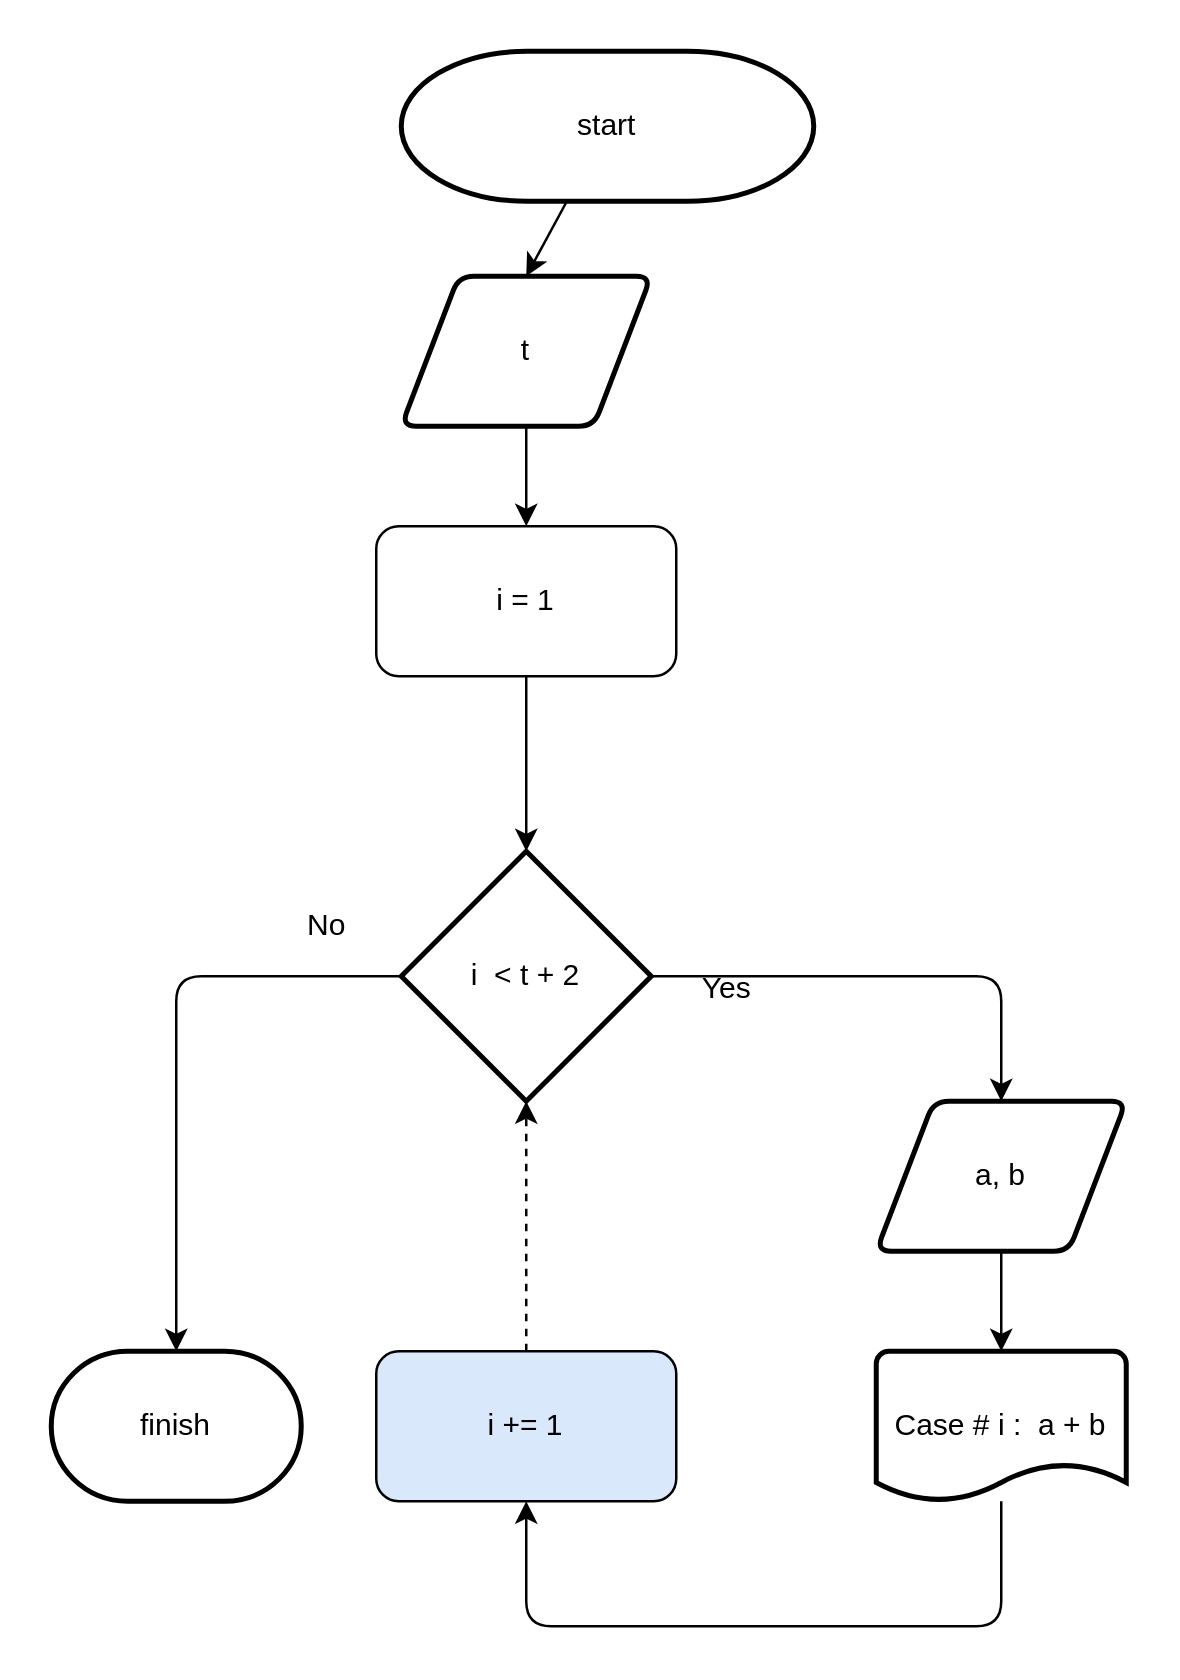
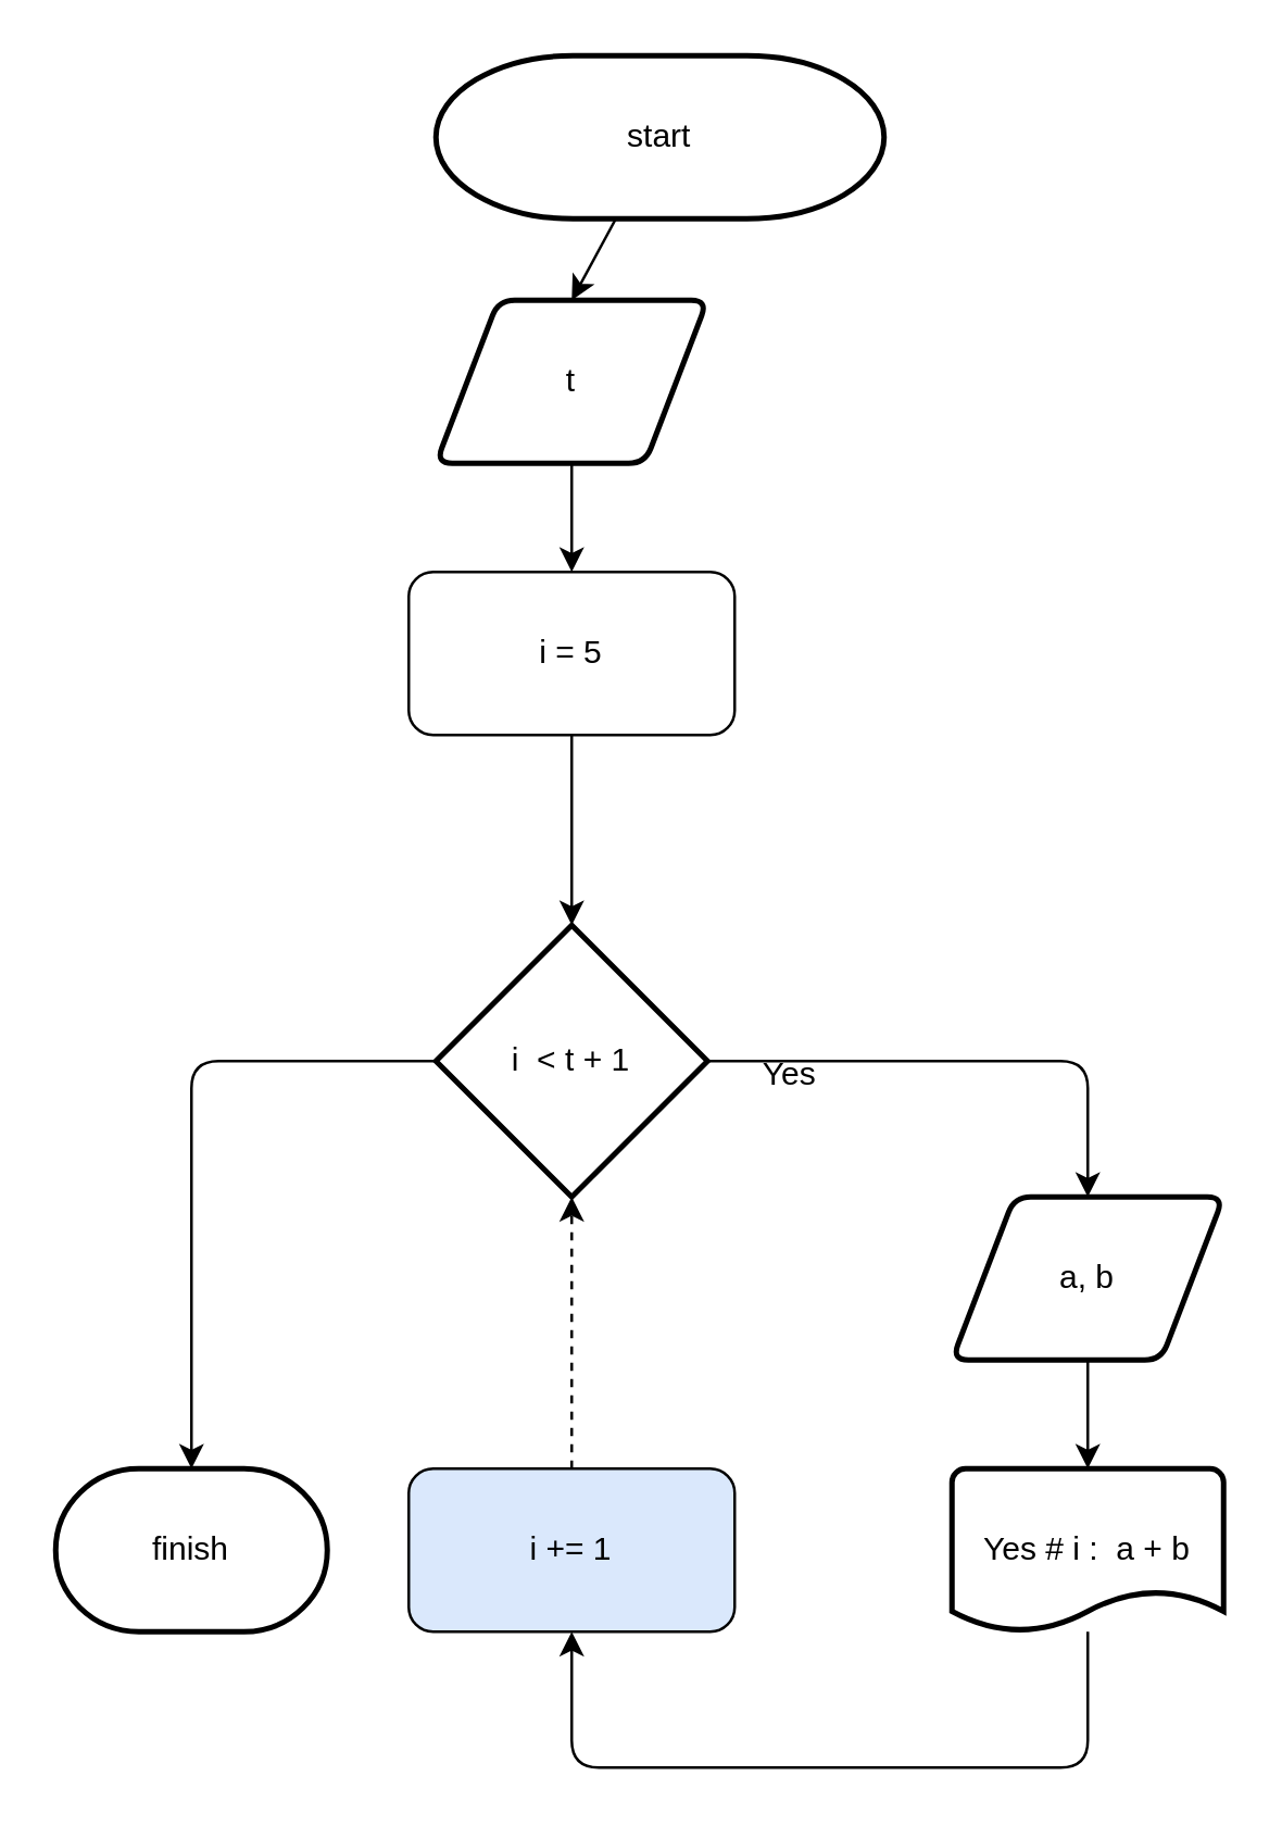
- <mxCell id="7" value="i = 1" style="rounded=1;whiteSpace=wrap;html=1;" vertex="1" parent="1"><mxGeometry x="150" y="210" width="120" height="60" as="geometry" /></mxCell>
+ <mxCell id="7" value="i = 5" style="rounded=1;whiteSpace=wrap;html=1;" vertex="1" parent="1"><mxGeometry x="150" y="210" width="120" height="60" as="geometry" /></mxCell>
- <mxCell id="12" value="No" style="text;html=1;align=center;verticalAlign=middle;resizable=0;points=[];autosize=1;strokeColor=none;fillColor=none;" vertex="1" parent="1"><mxGeometry x="115" y="360" width="30" height="20" as="geometry" /></mxCell>
- <mxCell id="10" value="i&amp;nbsp; &amp;lt; t + 2" style="strokeWidth=2;html=1;shape=mxgraph.flowchart.decision;whiteSpace=wrap;" vertex="1" parent="1"><mxGeometry x="160" y="340" width="100" height="100" as="geometry" /></mxCell>
+ <mxCell id="10" value="i&amp;nbsp; &amp;lt; t + 1" style="strokeWidth=2;html=1;shape=mxgraph.flowchart.decision;whiteSpace=wrap;" vertex="1" parent="1"><mxGeometry x="160" y="340" width="100" height="100" as="geometry" /></mxCell>
- <mxCell id="17" value="Case # i :&amp;nbsp; a + b" style="strokeWidth=2;html=1;shape=mxgraph.flowchart.document2;whiteSpace=wrap;size=0.25;" vertex="1" parent="1"><mxGeometry x="350" y="540" width="100" height="60" as="geometry" /></mxCell>
+ <mxCell id="17" value="Yes # i :&amp;nbsp; a + b" style="strokeWidth=2;html=1;shape=mxgraph.flowchart.document2;whiteSpace=wrap;size=0.25;" vertex="1" parent="1"><mxGeometry x="350" y="540" width="100" height="60" as="geometry" /></mxCell>
